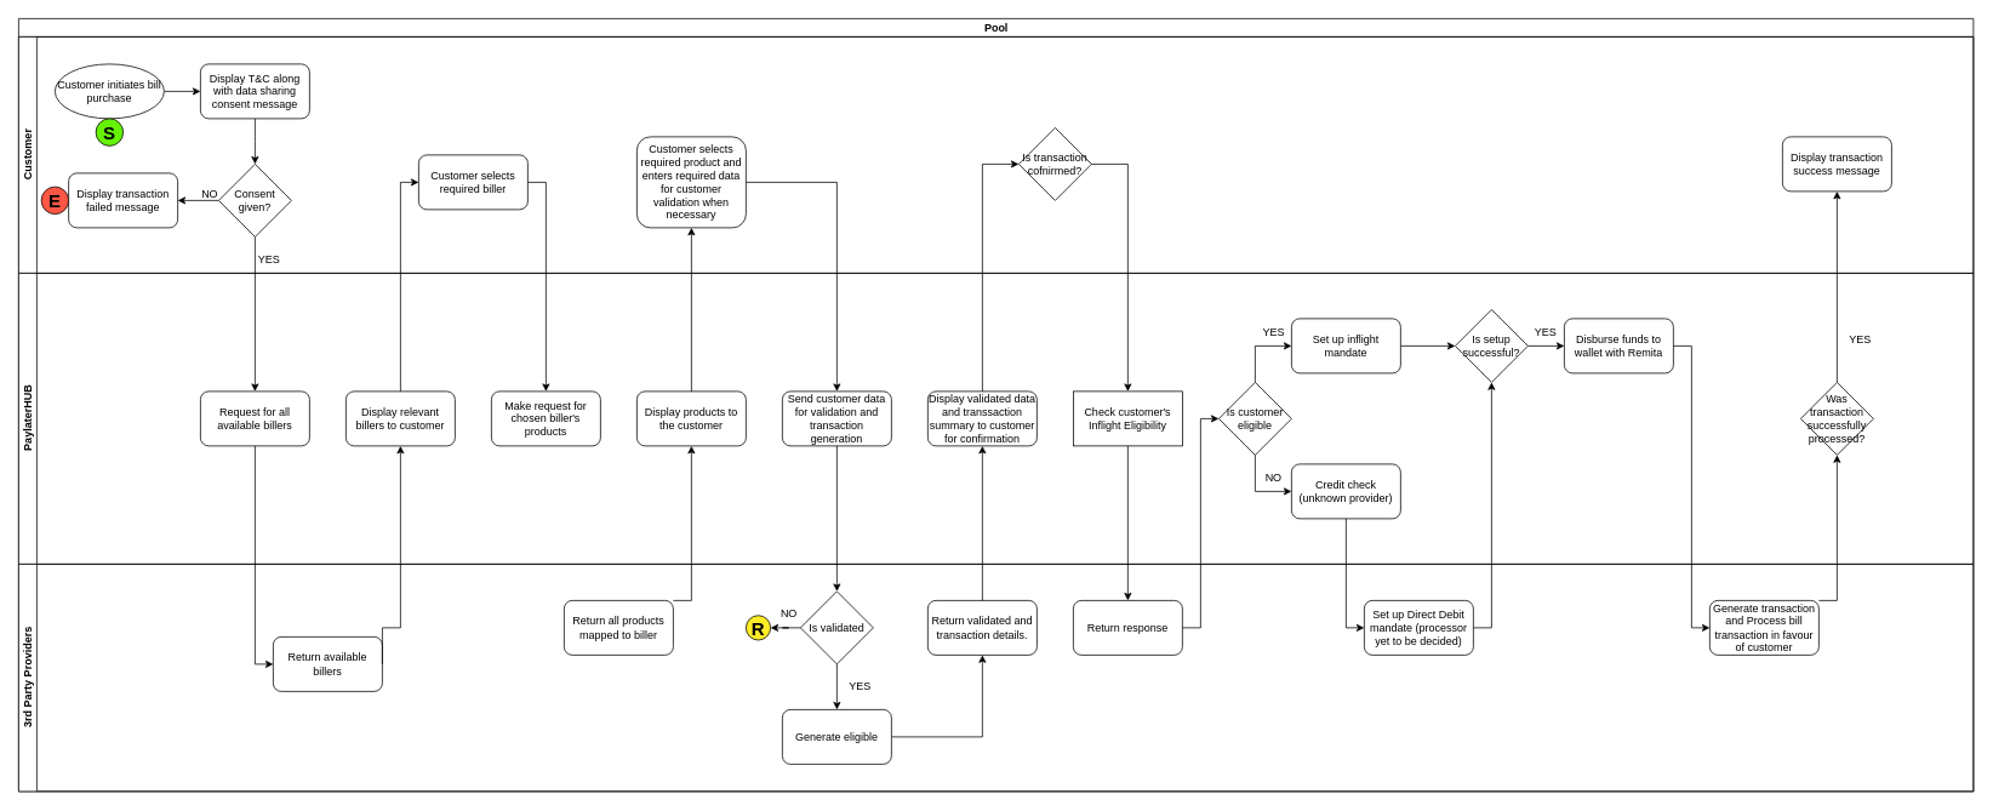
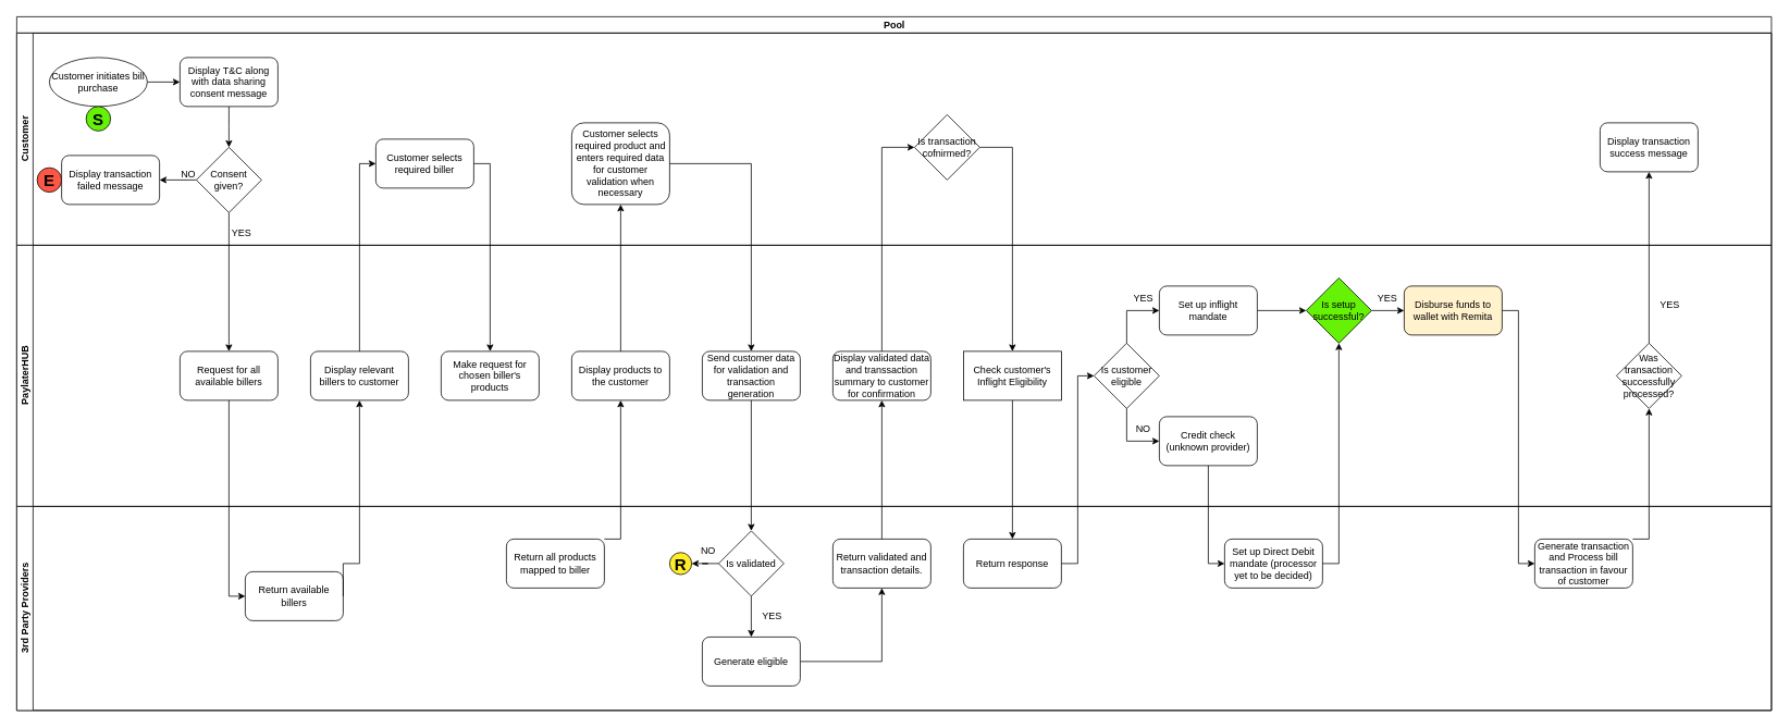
- <mxCell id="27" value="Is setup successful?" style="rhombus;whiteSpace=wrap;html=1;direction=east;" vertex="1" parent="18"><mxGeometry x="1580" y="40" width="80" height="80" as="geometry" /></mxCell>
+ <mxCell id="27" value="Is setup successful?" style="rhombus;whiteSpace=wrap;html=1;direction=east;fillColor=#65f207;" vertex="1" parent="18"><mxGeometry x="1580" y="40" width="80" height="80" as="geometry" /></mxCell>
- <mxCell id="29" value="Disburse funds to wallet with Remita" style="rounded=1;whiteSpace=wrap;html=1;direction=east;" vertex="1" parent="18"><mxGeometry x="1700" y="50" width="120" height="60" as="geometry" /></mxCell>
+ <mxCell id="29" value="Disburse funds to wallet with Remita" style="rounded=1;whiteSpace=wrap;html=1;direction=east;fillColor=#fff2cc;" vertex="1" parent="18"><mxGeometry x="1700" y="50" width="120" height="60" as="geometry" /></mxCell>
